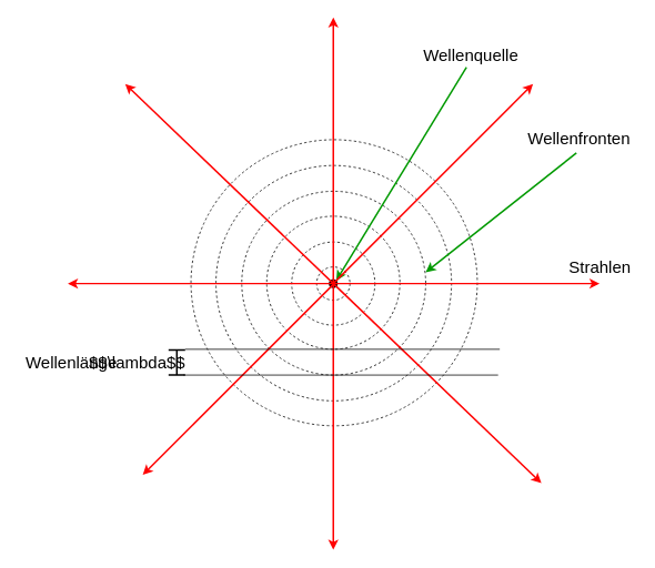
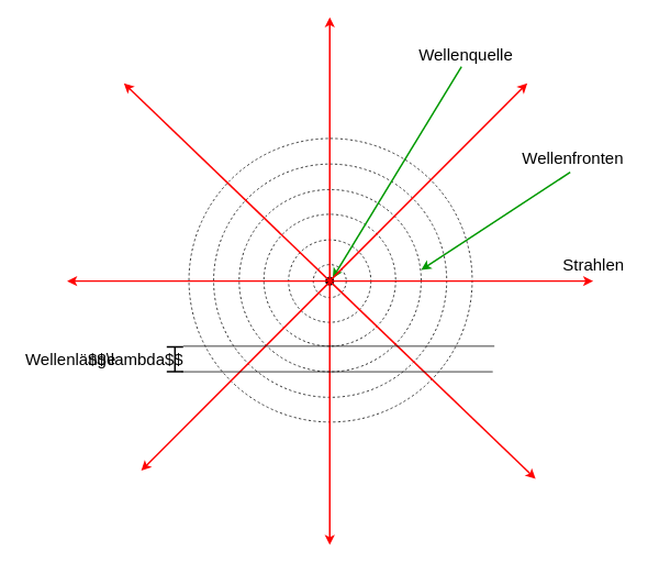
- <mxCell id="11" value="Wellenfronten" style="text;html=1;resizable=0;autosize=1;align=center;verticalAlign=middle;points=[];fillColor=none;strokeColor=none;rounded=0;fontSize=20;" parent="1" vertex="1"><mxGeometry x="625" y="150" width="140" height="30" as="geometry" /></mxCell>
+ <mxCell id="11" value="Wellenfronten" style="text;html=1;resizable=0;autosize=1;align=center;verticalAlign=middle;points=[];fillColor=none;strokeColor=none;rounded=0;fontSize=20;" parent="1" vertex="1"><mxGeometry x="625" y="175" width="140" height="30" as="geometry" /></mxCell>
